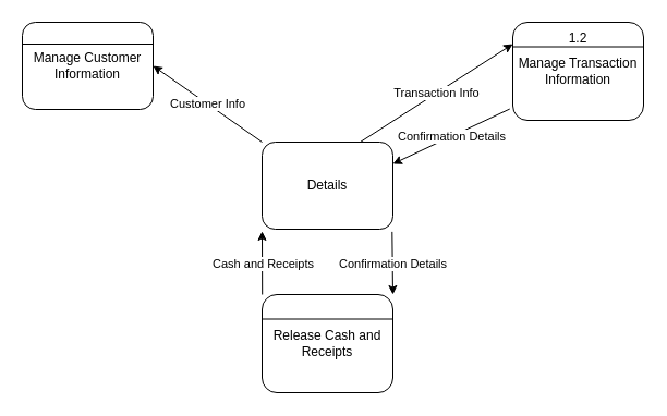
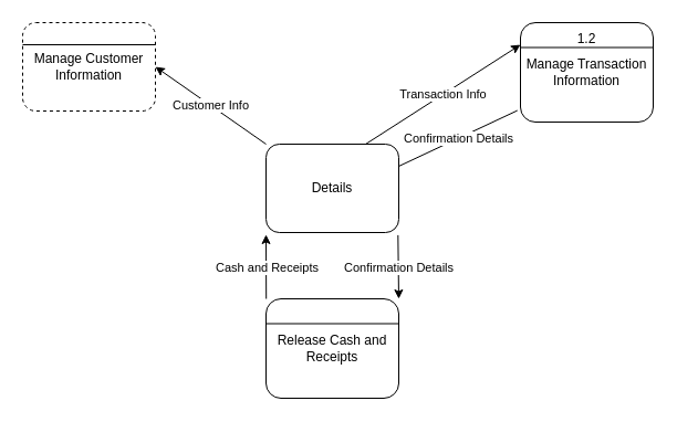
- <mxCell id="6" value="Manage Customer Information" style="rounded=1;whiteSpace=wrap;html=1;" vertex="1" parent="1"><mxGeometry x="20" y="20" width="120" height="80" as="geometry" /></mxCell>
+ <mxCell id="6" value="Manage Customer Information" style="rounded=1;whiteSpace=wrap;html=1;dashed=1;" vertex="1" parent="1"><mxGeometry x="20" y="20" width="120" height="80" as="geometry" /></mxCell>
- <mxCell id="12" value="" style="endArrow=classic;html=1;rounded=0;exitX=-0.023;exitY=0.884;exitDx=0;exitDy=0;exitPerimeter=0;entryX=1;entryY=0.25;entryDx=0;entryDy=0;" edge="1" parent="1" source="3" target="2"><mxGeometry relative="1" as="geometry"><mxPoint x="260" y="190" as="sourcePoint" /><mxPoint x="360" y="190" as="targetPoint" /></mxGeometry></mxCell>
+ <mxCell id="12" value="" style="endArrow=none;html=1;rounded=0;exitX=-0.023;exitY=0.884;exitDx=0;exitDy=0;exitPerimeter=0;entryX=1;entryY=0.25;entryDx=0;entryDy=0;" edge="1" parent="1" source="3" target="2"><mxGeometry relative="1" as="geometry"><mxPoint x="260" y="190" as="sourcePoint" /><mxPoint x="360" y="190" as="targetPoint" /></mxGeometry></mxCell>
